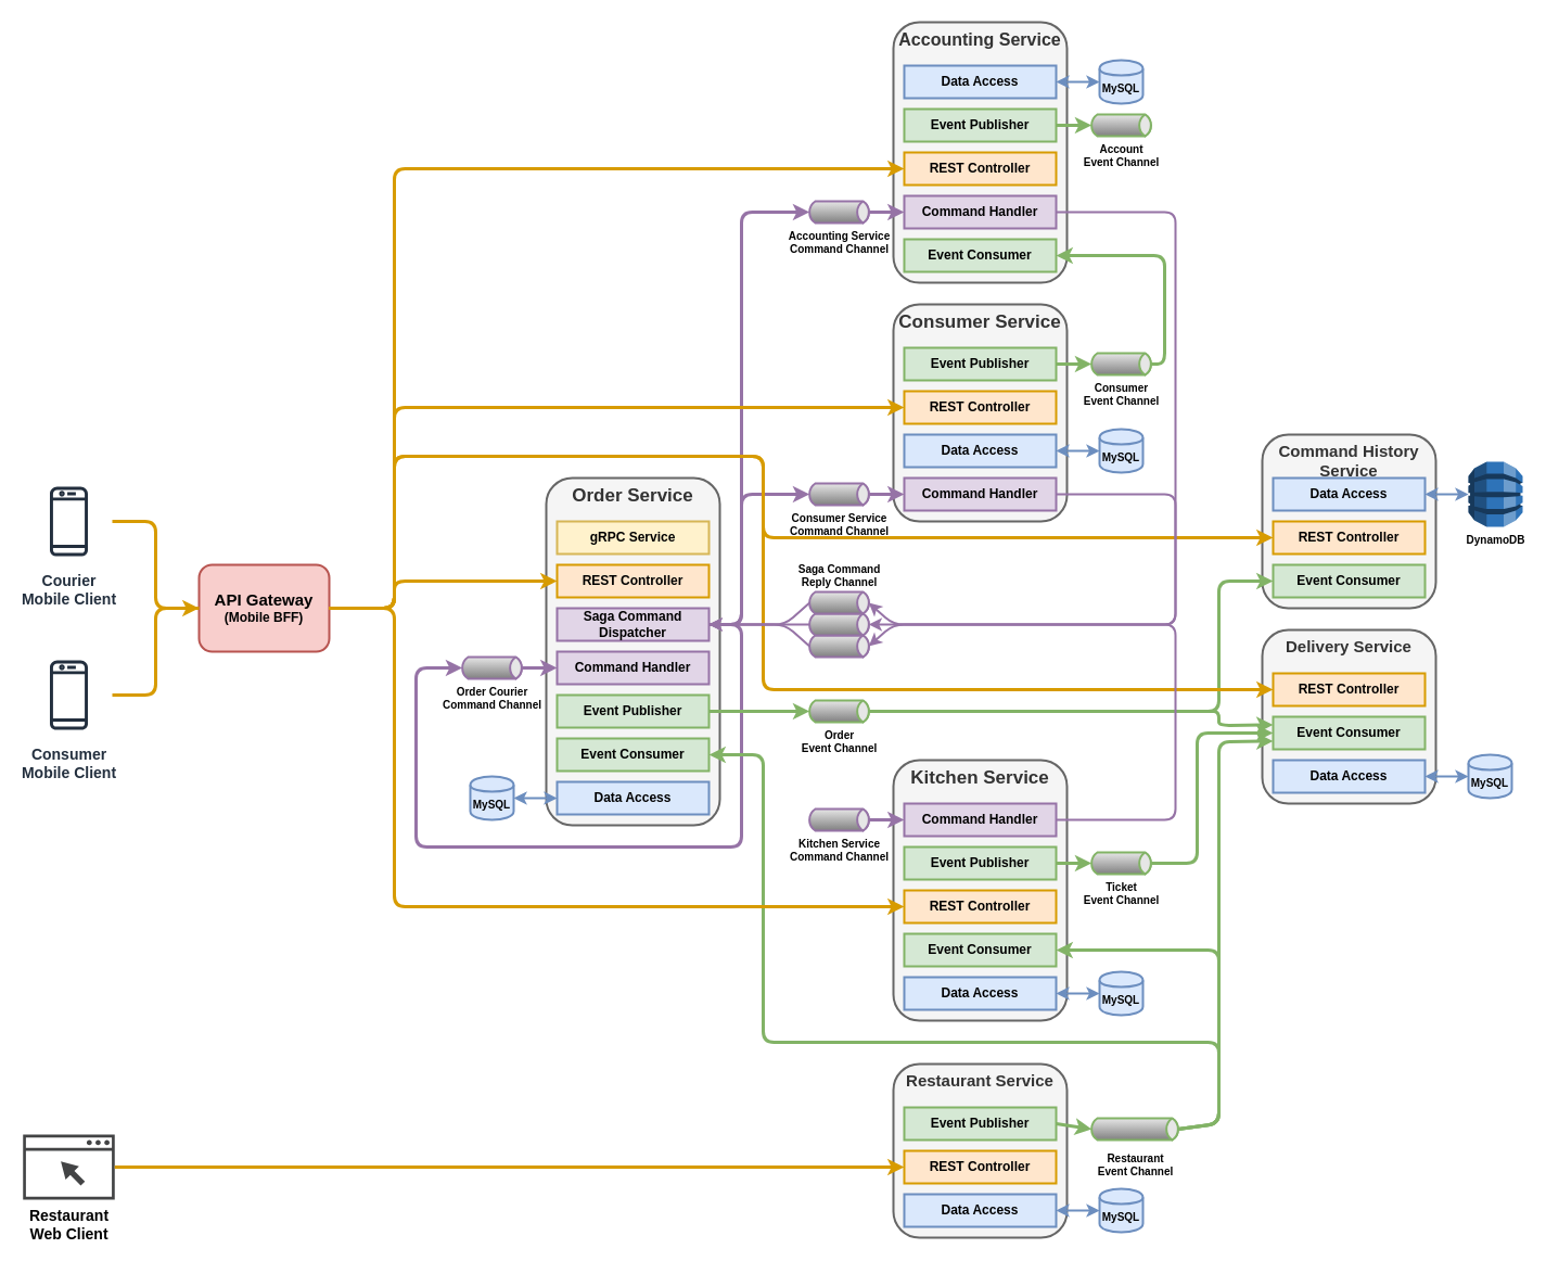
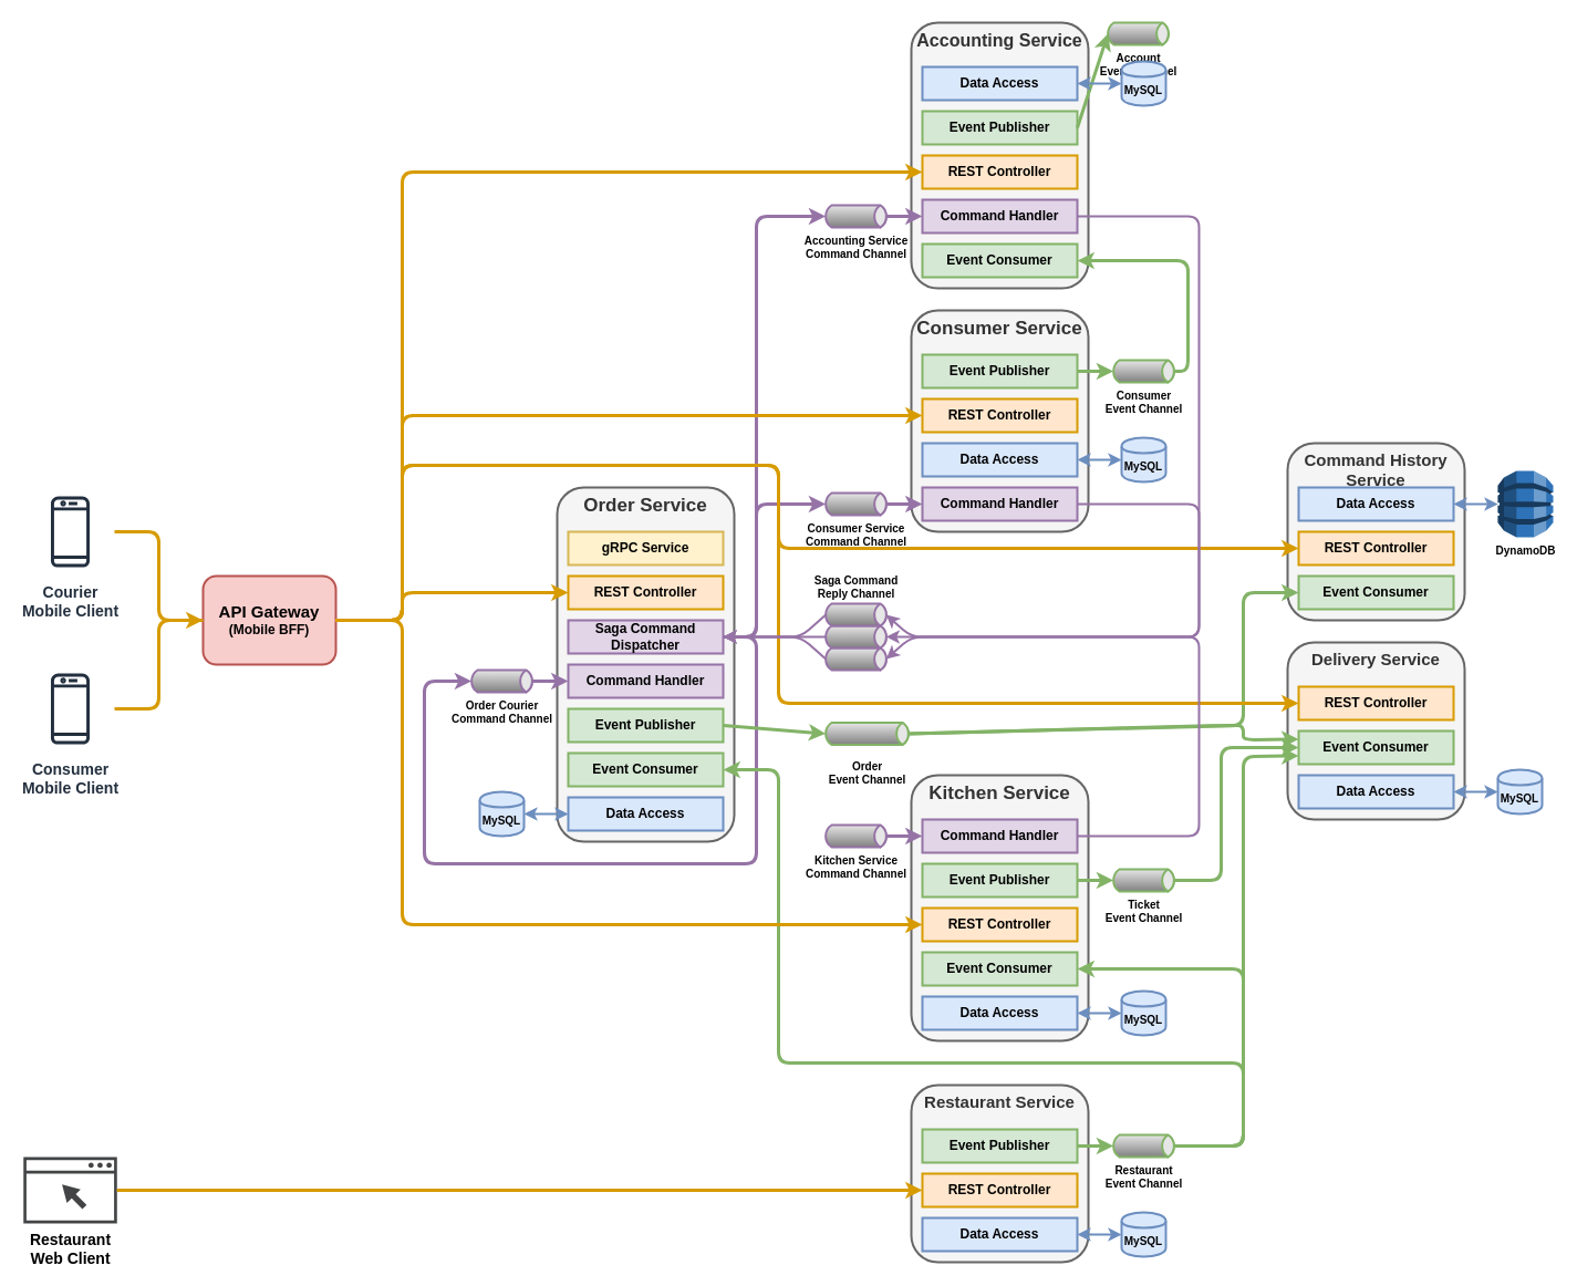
- <mxCell id="43" value="&lt;b style=&quot;font-size: 10px&quot;&gt;Account&lt;br&gt;Event Channel&lt;/b&gt;" style="strokeWidth=2;outlineConnect=0;dashed=0;align=center;html=1;fontSize=8;shape=mxgraph.eip.messageChannel;verticalLabelPosition=bottom;labelBackgroundColor=#ffffff;verticalAlign=top;fillColor=#d5e8d4;strokeColor=#82b366;" vertex="1" parent="1"><mxGeometry x="1003" y="105" width="60" height="20" as="geometry" /></mxCell>
+ <mxCell id="43" value="&lt;b style=&quot;font-size: 10px&quot;&gt;Account&lt;br&gt;Event Channel&lt;/b&gt;" style="strokeWidth=2;outlineConnect=0;dashed=0;align=center;html=1;fontSize=8;shape=mxgraph.eip.messageChannel;verticalLabelPosition=bottom;labelBackgroundColor=#ffffff;verticalAlign=top;fillColor=#d5e8d4;strokeColor=#82b366;" vertex="1" parent="1"><mxGeometry x="998" y="20" width="60" height="20" as="geometry" /></mxCell>
- <mxCell id="48" value="&lt;font style=&quot;font-size: 10px&quot;&gt;&lt;b&gt;Order &lt;br&gt;Event Channel&lt;/b&gt;&lt;/font&gt;" style="strokeWidth=2;outlineConnect=0;dashed=0;align=center;html=1;fontSize=8;shape=mxgraph.eip.messageChannel;verticalLabelPosition=bottom;labelBackgroundColor=#ffffff;verticalAlign=top;fillColor=#d5e8d4;strokeColor=#82b366;" vertex="1" parent="1"><mxGeometry x="743" y="645" width="60" height="20" as="geometry" /></mxCell>
+ <mxCell id="48" value="&lt;font style=&quot;font-size: 10px&quot;&gt;&lt;b&gt;Order &lt;br&gt;Event Channel&lt;/b&gt;&lt;/font&gt;" style="strokeWidth=2;outlineConnect=0;dashed=0;align=center;html=1;fontSize=8;shape=mxgraph.eip.messageChannel;verticalLabelPosition=bottom;labelBackgroundColor=#ffffff;verticalAlign=top;fillColor=#d5e8d4;strokeColor=#82b366;" vertex="1" parent="1"><mxGeometry x="743" y="645" width="80" height="35" as="geometry" /></mxCell>
- <mxCell id="51" value="&lt;font style=&quot;font-size: 10px&quot;&gt;&lt;b&gt;Restaurant&lt;br&gt;Event Channel&lt;/b&gt;&lt;/font&gt;" style="strokeWidth=2;outlineConnect=0;dashed=0;align=center;html=1;fontSize=8;shape=mxgraph.eip.messageChannel;verticalLabelPosition=bottom;labelBackgroundColor=#ffffff;verticalAlign=top;fillColor=#d5e8d4;strokeColor=#82b366;" vertex="1" parent="1"><mxGeometry x="1003" y="1025" width="85" height="30" as="geometry" /></mxCell>
+ <mxCell id="51" value="&lt;font style=&quot;font-size: 10px&quot;&gt;&lt;b&gt;Restaurant&lt;br&gt;Event Channel&lt;/b&gt;&lt;/font&gt;" style="strokeWidth=2;outlineConnect=0;dashed=0;align=center;html=1;fontSize=8;shape=mxgraph.eip.messageChannel;verticalLabelPosition=bottom;labelBackgroundColor=#ffffff;verticalAlign=top;fillColor=#d5e8d4;strokeColor=#82b366;" vertex="1" parent="1"><mxGeometry x="1003" y="1025" width="60" height="20" as="geometry" /></mxCell>
